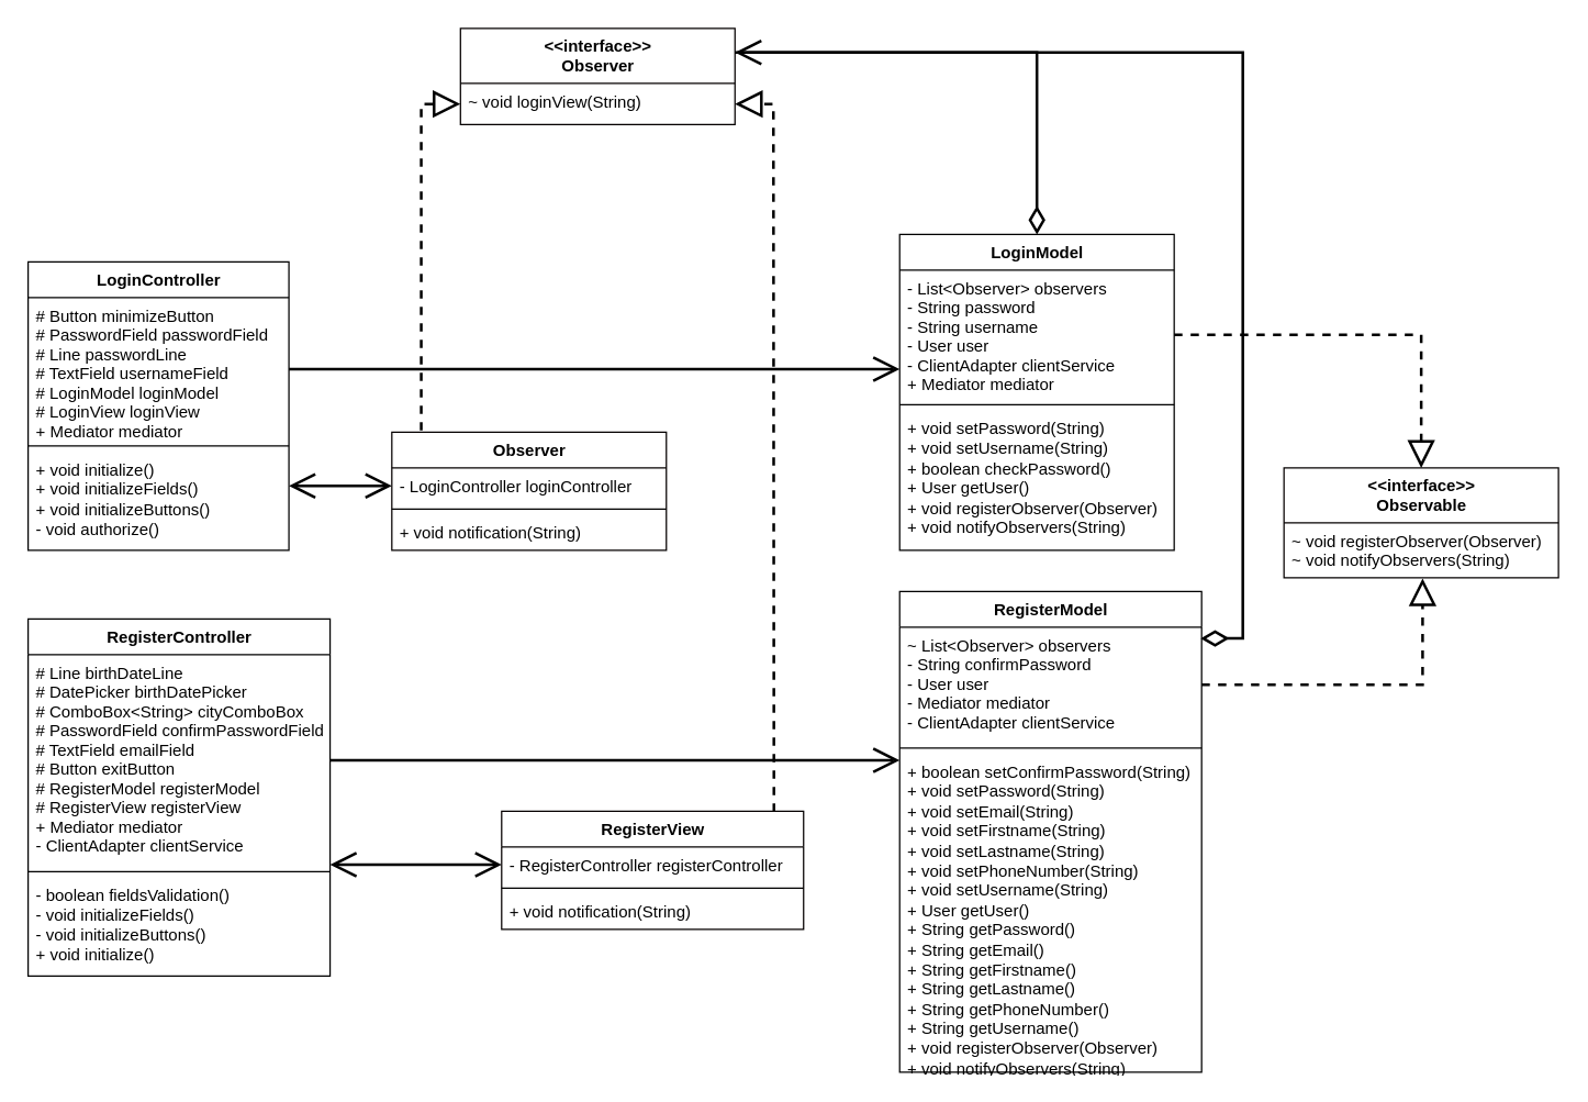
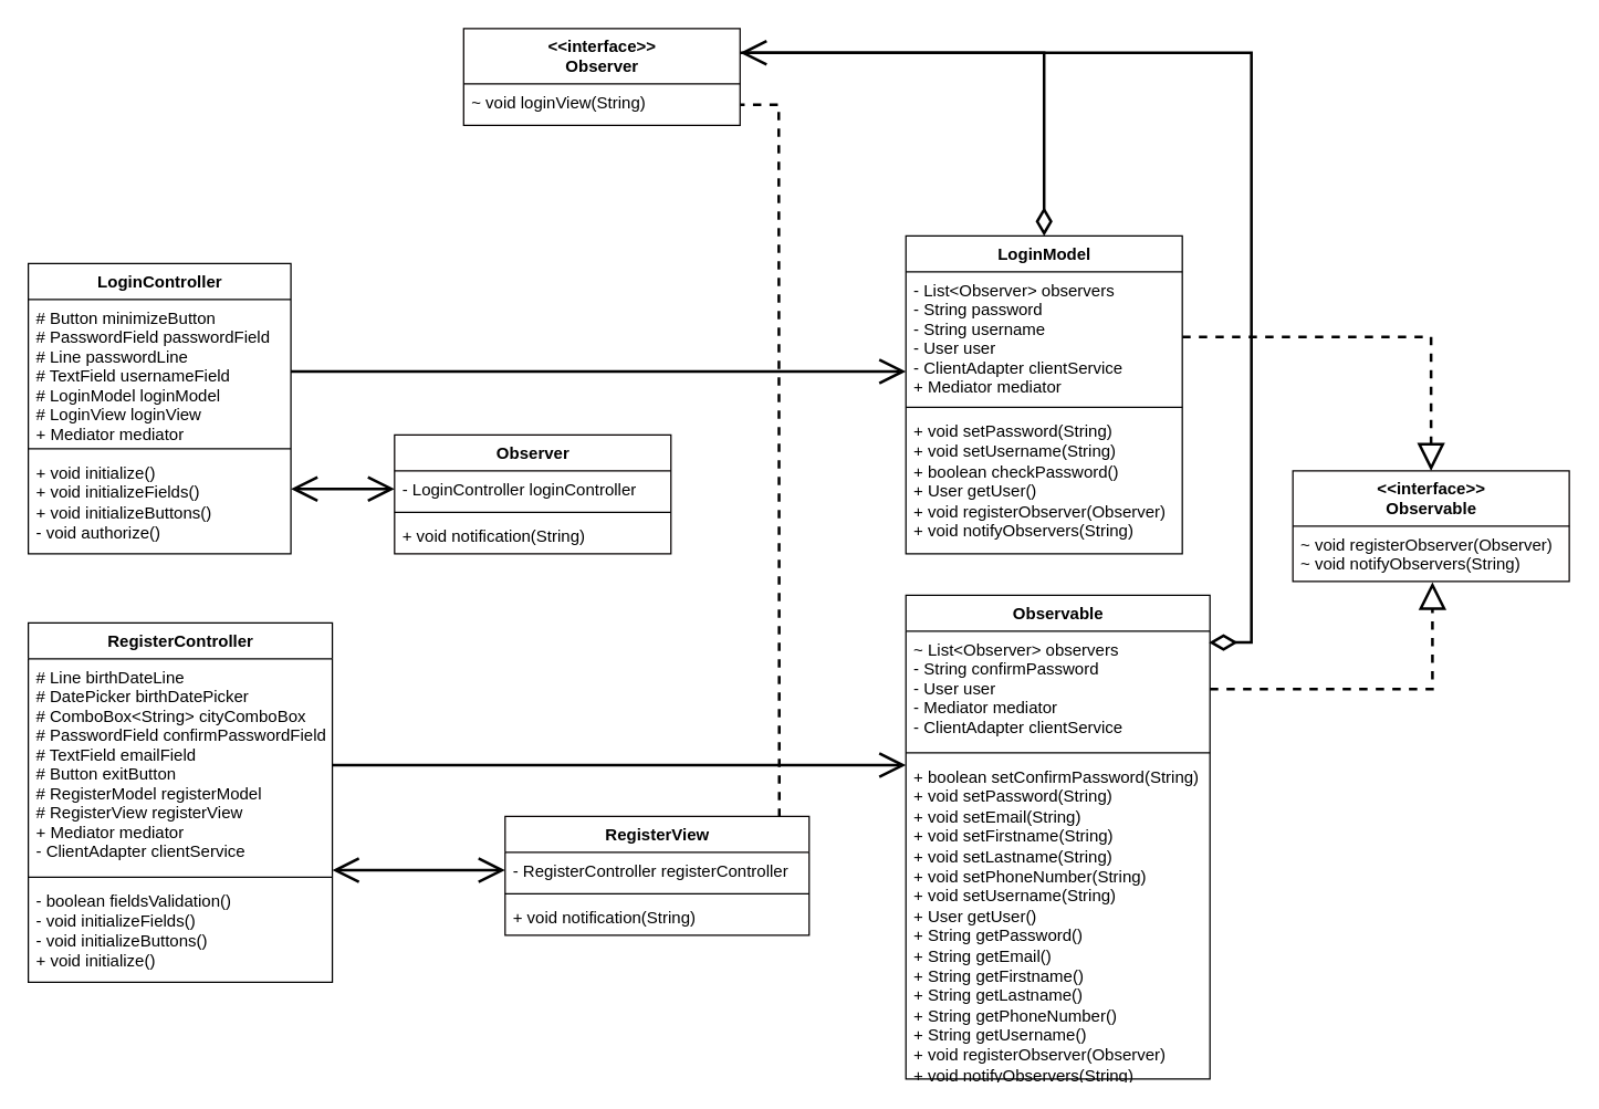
- <mxCell id="28" style="edgeStyle=orthogonalEdgeStyle;rounded=0;jumpSize=6;orthogonalLoop=1;jettySize=auto;html=1;dashed=1;startArrow=none;startFill=0;startSize=15;endArrow=block;endFill=0;endSize=15;strokeWidth=2;fontSize=12;entryX=1;entryY=0.5;entryDx=0;entryDy=0;exitX=0.902;exitY=0.004;exitDx=0;exitDy=0;exitPerimeter=0;" parent="1" source="29" target="22" edge="1"><mxGeometry relative="1" as="geometry"><mxPoint x="545" y="589" as="sourcePoint" /><mxPoint x="465" y="94" as="targetPoint" /><Array as="points"><mxPoint x="563" y="589" /><mxPoint x="563" y="75" /></Array></mxGeometry></mxCell>
+ <mxCell id="28" style="edgeStyle=orthogonalEdgeStyle;rounded=0;jumpSize=6;orthogonalLoop=1;jettySize=auto;html=1;dashed=1;startArrow=none;startFill=0;startSize=15;endArrow=none;endFill=0;endSize=15;strokeWidth=2;fontSize=12;entryX=1;entryY=0.5;entryDx=0;entryDy=0;exitX=0.902;exitY=0.004;exitDx=0;exitDy=0;exitPerimeter=0;" parent="1" source="29" target="22" edge="1"><mxGeometry relative="1" as="geometry"><mxPoint x="545" y="589" as="sourcePoint" /><mxPoint x="465" y="94" as="targetPoint" /><Array as="points"><mxPoint x="563" y="589" /><mxPoint x="563" y="75" /></Array></mxGeometry></mxCell>
- <mxCell id="23" style="edgeStyle=orthogonalEdgeStyle;rounded=0;jumpSize=6;orthogonalLoop=1;jettySize=auto;html=1;exitX=0.107;exitY=-0.016;exitDx=0;exitDy=0;dashed=1;startArrow=none;startFill=0;startSize=15;endArrow=block;endFill=0;endSize=15;strokeWidth=2;fontSize=12;exitPerimeter=0;entryX=0;entryY=0.5;entryDx=0;entryDy=0;" parent="1" source="24" target="22" edge="1"><mxGeometry relative="1" as="geometry"><Array as="points"><mxPoint x="306" y="75" /></Array></mxGeometry></mxCell>
- <mxCell id="17" value="RegisterModel" style="swimlane;fontStyle=1;align=center;verticalAlign=top;childLayout=stackLayout;horizontal=1;startSize=26;horizontalStack=0;resizeParent=1;resizeParentMax=0;resizeLast=0;collapsible=1;marginBottom=0;strokeWidth=1;html=1;" parent="1" vertex="1"><mxGeometry x="655" y="430" width="220" height="350" as="geometry" /></mxCell>
+ <mxCell id="17" value="Observable" style="swimlane;fontStyle=1;align=center;verticalAlign=top;childLayout=stackLayout;horizontal=1;startSize=26;horizontalStack=0;resizeParent=1;resizeParentMax=0;resizeLast=0;collapsible=1;marginBottom=0;strokeWidth=1;html=1;" parent="1" vertex="1"><mxGeometry x="655" y="430" width="220" height="350" as="geometry" /></mxCell>
